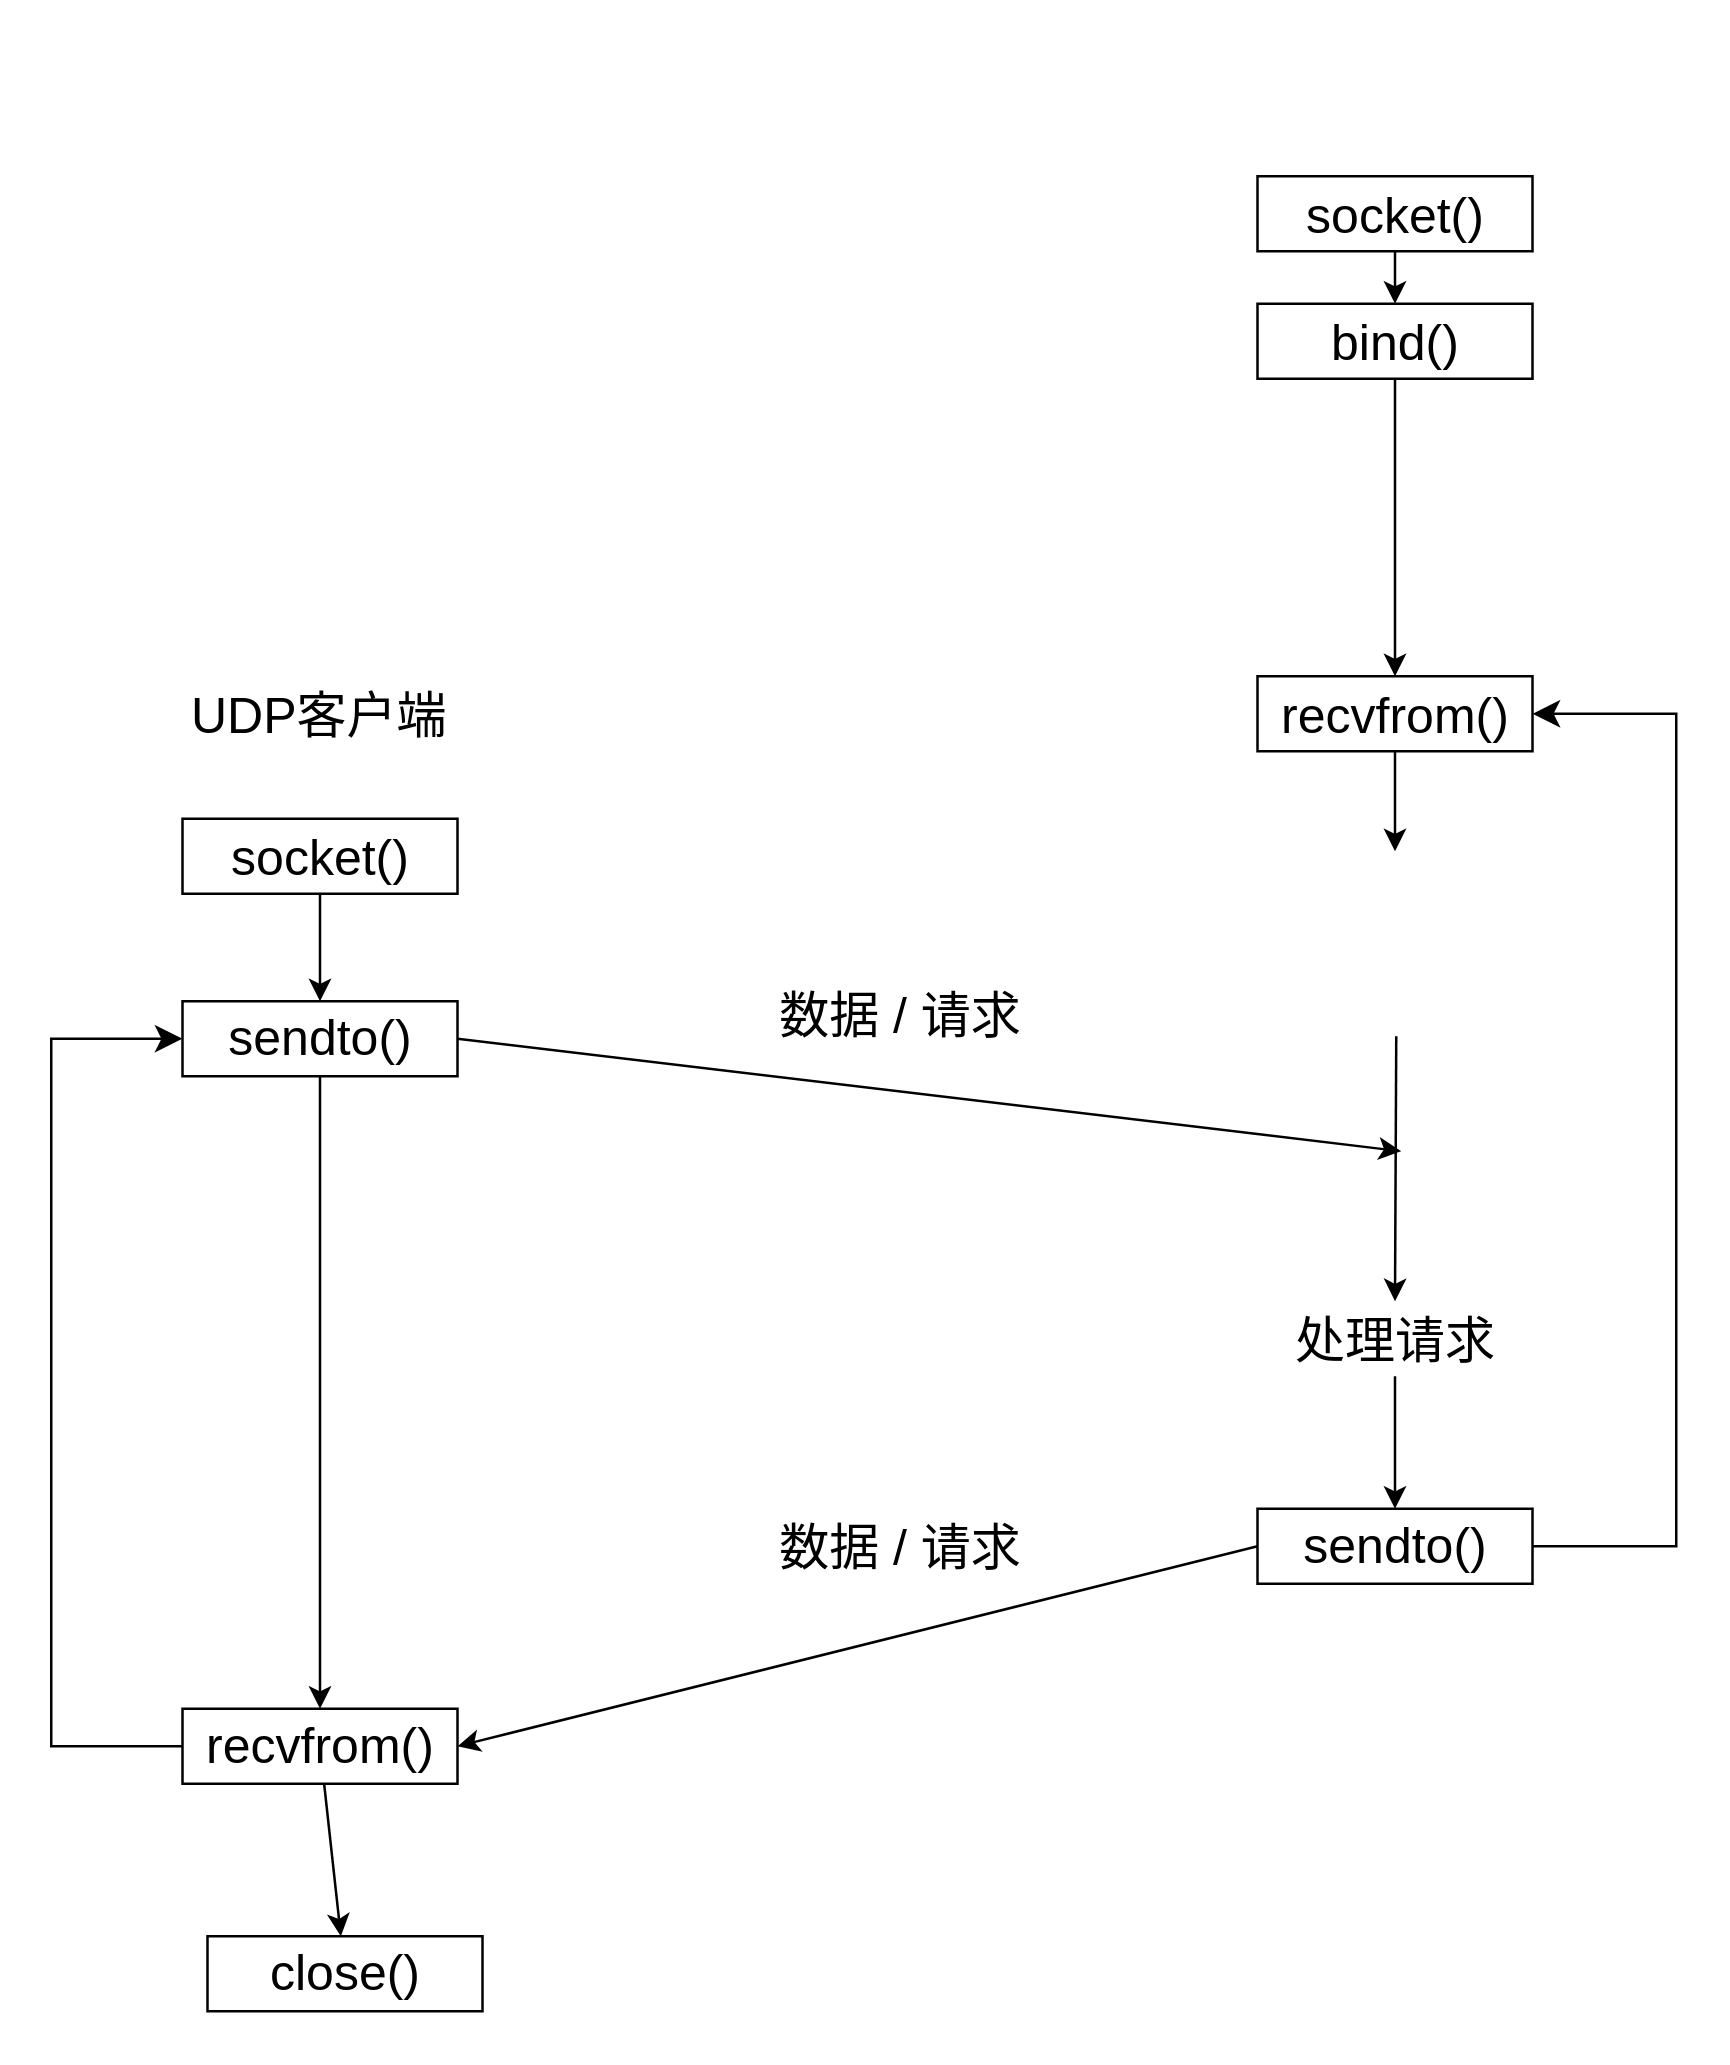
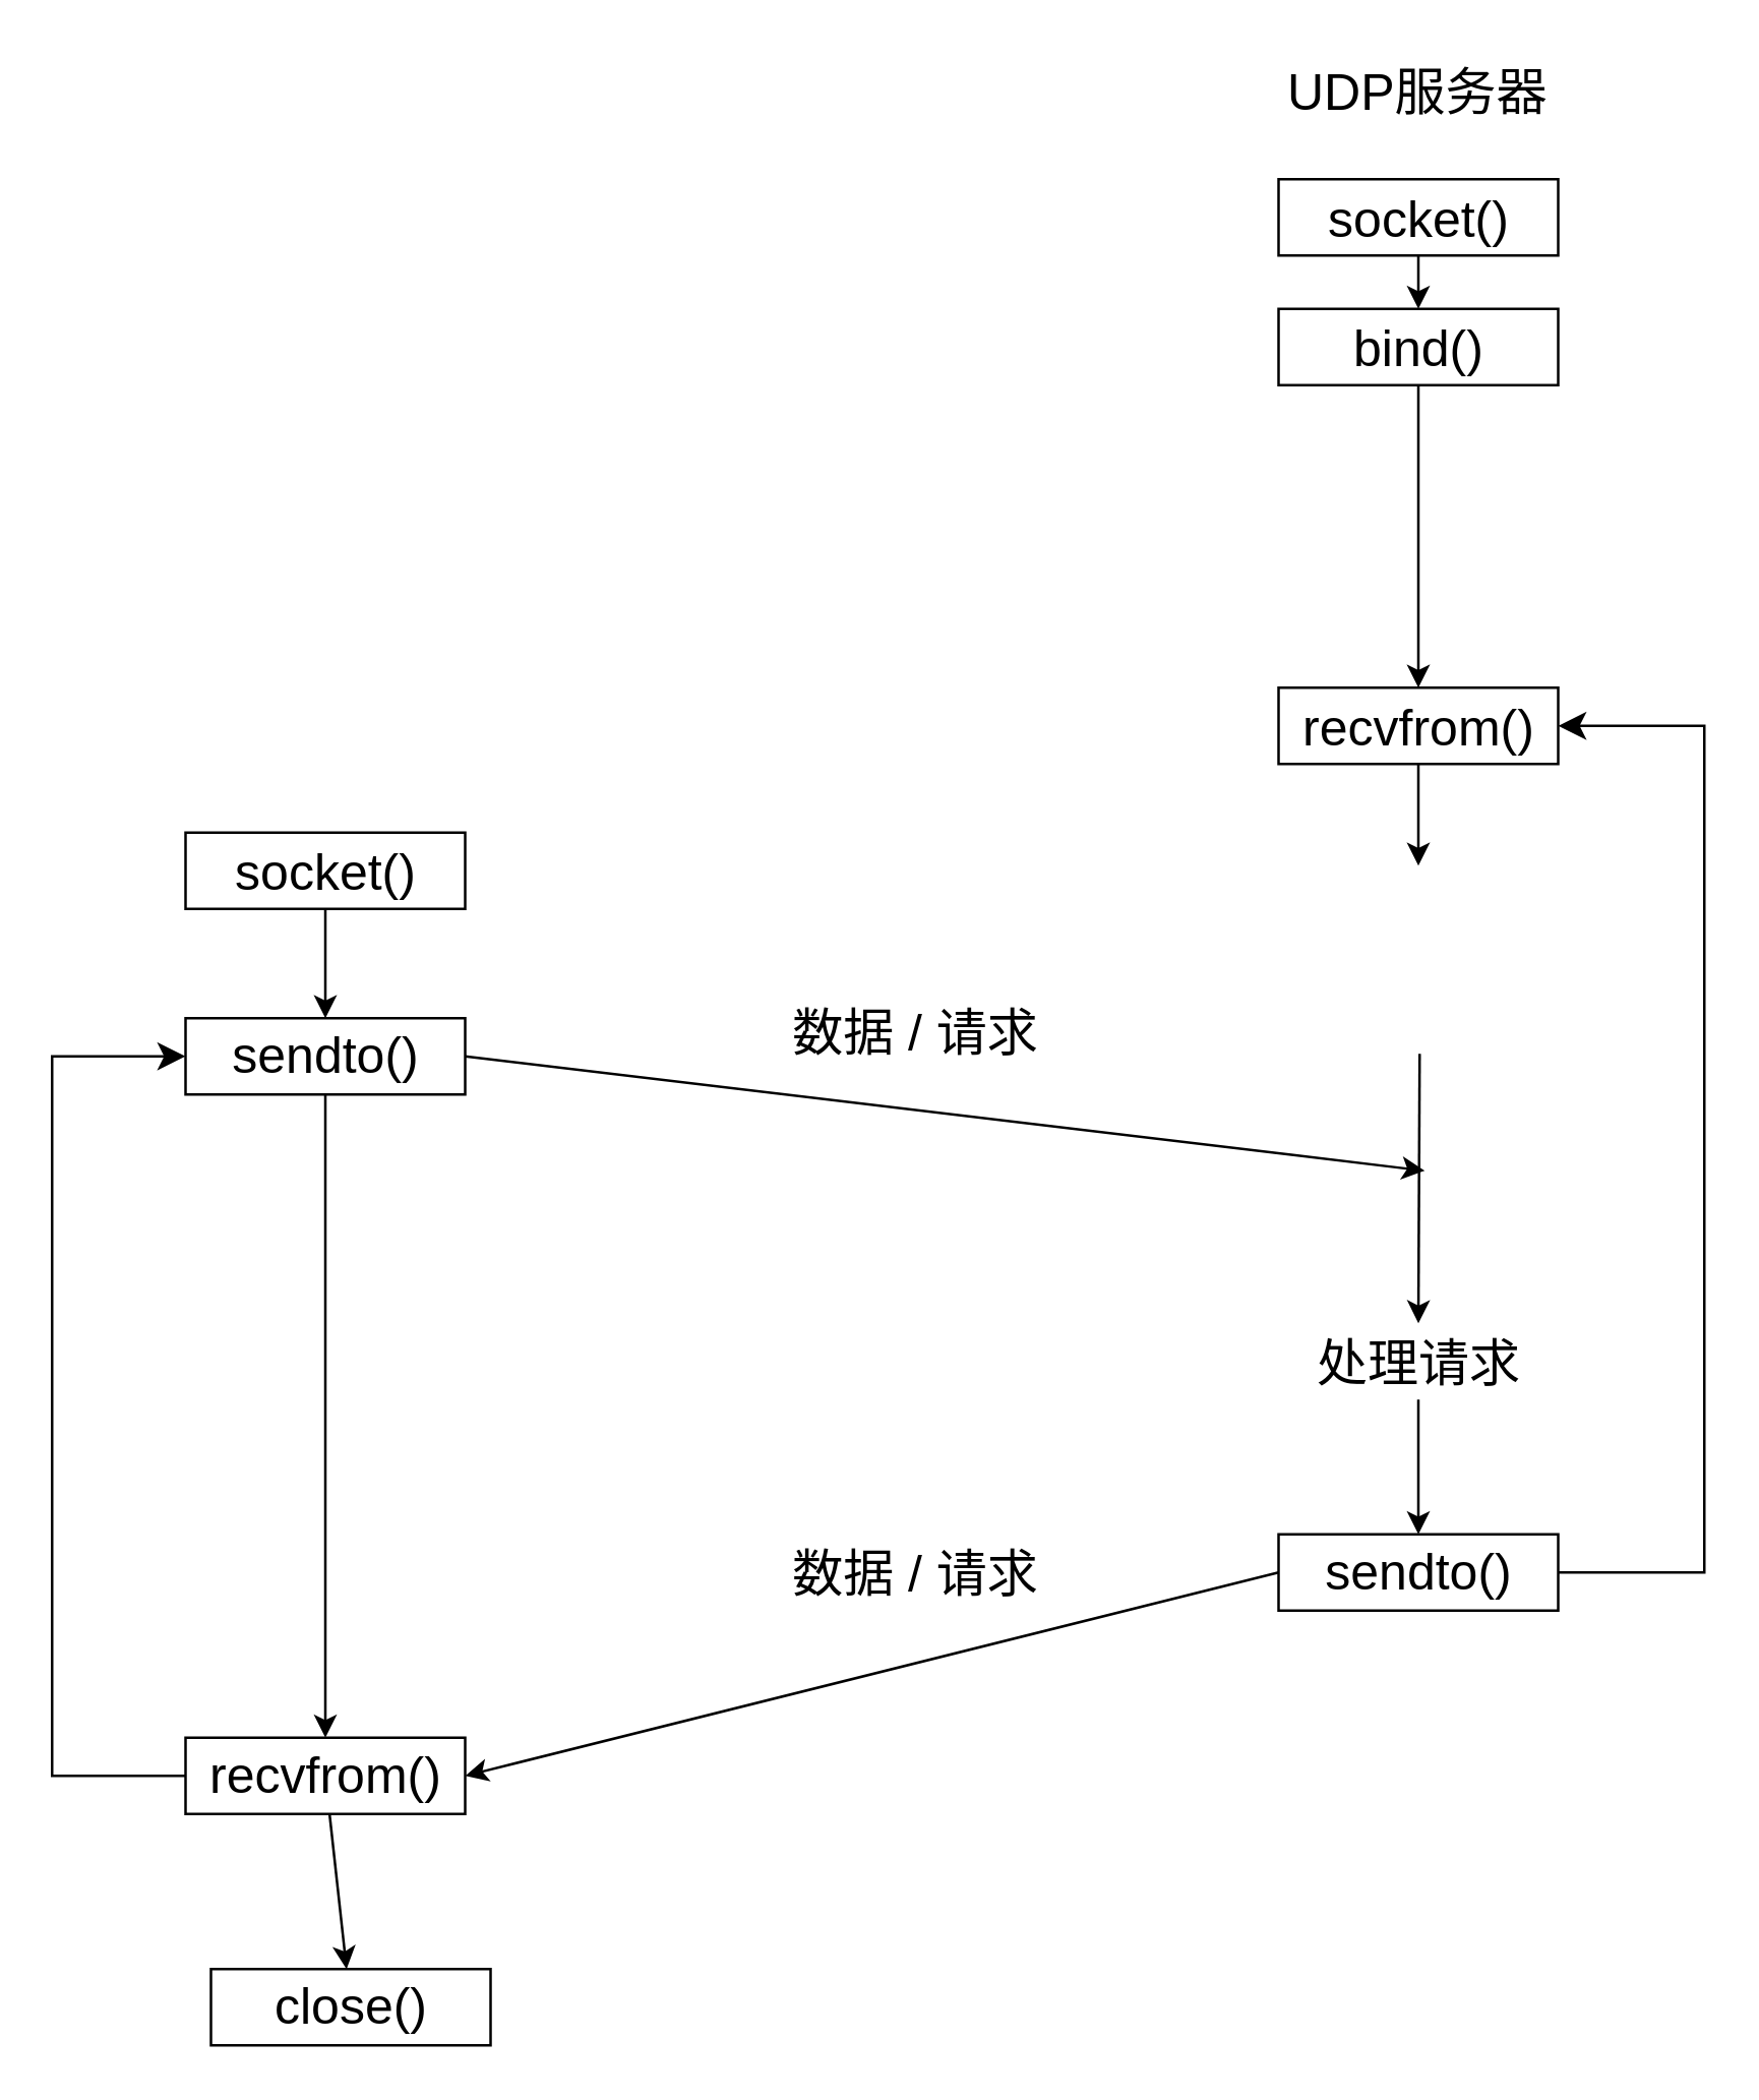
+ <mxCell id="10" value="&lt;font style=&quot;font-size: 20px;&quot;&gt;UDP服务器&lt;/font&gt;" style="text;html=1;strokeColor=none;fillColor=none;align=center;verticalAlign=middle;whiteSpace=wrap;rounded=0;" parent="1" vertex="1"><mxGeometry x="490" y="20" width="135" height="30" as="geometry" /></mxCell>
- <mxCell id="9" value="&lt;font style=&quot;font-size: 20px;&quot;&gt;UDP客户端&lt;/font&gt;" style="text;html=1;strokeColor=none;fillColor=none;align=center;verticalAlign=middle;whiteSpace=wrap;rounded=0;" parent="1" vertex="1"><mxGeometry x="60" y="270" width="135" height="30" as="geometry" /></mxCell>
